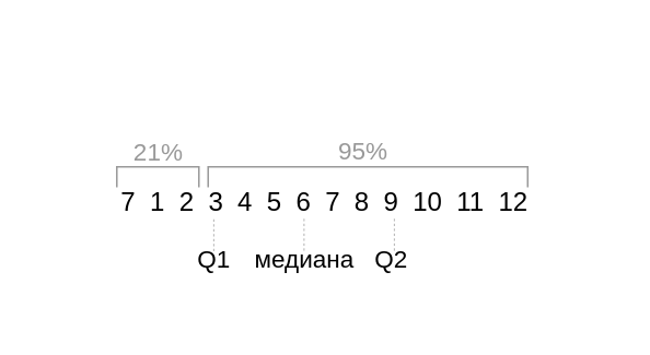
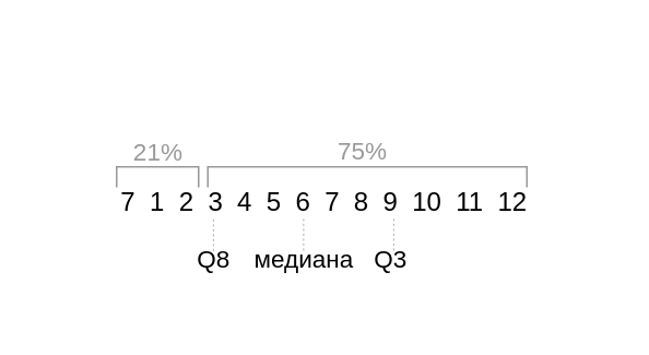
- <mxCell id="6" value="&lt;span style=&quot;color: rgb(153 , 153 , 153) ; font-family: &amp;#34;helvetica&amp;#34; ; font-size: 30px ; font-style: normal ; font-weight: 400 ; letter-spacing: normal ; text-align: center ; text-indent: 0px ; text-transform: none ; word-spacing: 0px ; display: inline ; float: none&quot;&gt;95%&lt;/span&gt;" style="text;whiteSpace=wrap;html=1;fontSize=30;labelBackgroundColor=none;" parent="1" vertex="1"><mxGeometry x="410" y="160.38" width="90" height="50" as="geometry" /></mxCell>
+ <mxCell id="6" value="&lt;span style=&quot;color: rgb(153 , 153 , 153) ; font-family: &amp;#34;helvetica&amp;#34; ; font-size: 30px ; font-style: normal ; font-weight: 400 ; letter-spacing: normal ; text-align: center ; text-indent: 0px ; text-transform: none ; word-spacing: 0px ; display: inline ; float: none&quot;&gt;75%&lt;/span&gt;" style="text;whiteSpace=wrap;html=1;fontSize=30;labelBackgroundColor=none;" parent="1" vertex="1"><mxGeometry x="410" y="160.38" width="90" height="50" as="geometry" /></mxCell>
- <mxCell id="10" value="Q1" style="text;html=1;align=center;verticalAlign=middle;resizable=0;points=[];autosize=1;fontSize=30;" parent="1" vertex="1"><mxGeometry x="230" y="296" width="60" height="40" as="geometry" /></mxCell>
+ <mxCell id="10" value="Q8" style="text;html=1;align=center;verticalAlign=middle;resizable=0;points=[];autosize=1;fontSize=30;" parent="1" vertex="1"><mxGeometry x="230" y="296" width="60" height="40" as="geometry" /></mxCell>
- <mxCell id="11" value="Q2" style="text;html=1;align=center;verticalAlign=middle;resizable=0;points=[];autosize=1;fontSize=30;" parent="1" vertex="1"><mxGeometry x="445.63" y="296" width="60" height="40" as="geometry" /></mxCell>
+ <mxCell id="11" value="Q3" style="text;html=1;align=center;verticalAlign=middle;resizable=0;points=[];autosize=1;fontSize=30;" parent="1" vertex="1"><mxGeometry x="445.63" y="296" width="60" height="40" as="geometry" /></mxCell>
